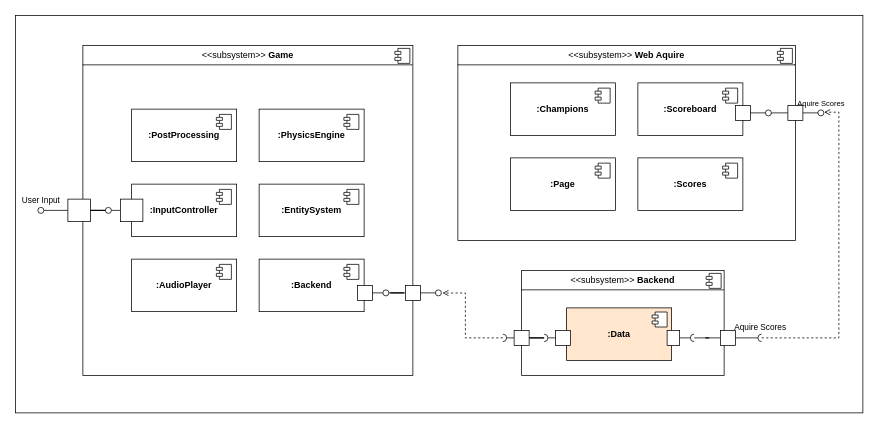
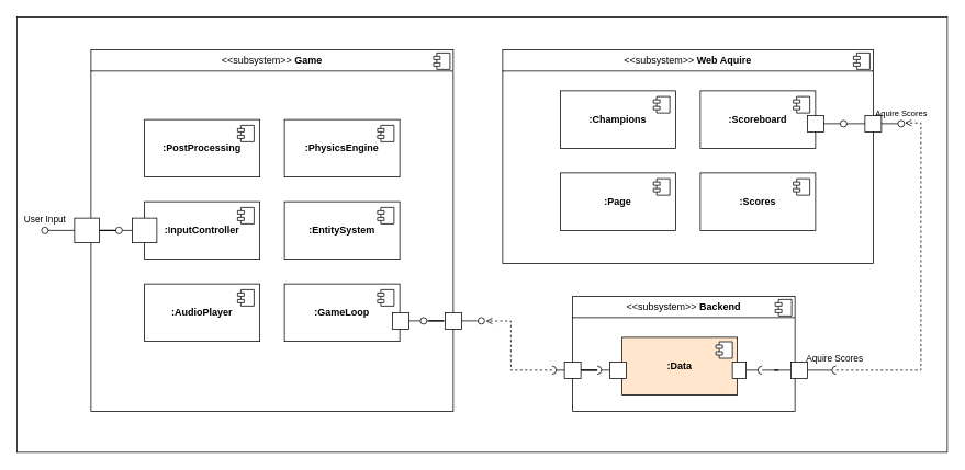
- <mxCell id="41" value="&lt;b&gt;:Backend&lt;/b&gt;" style="html=1;dropTarget=0;whiteSpace=wrap;" parent="30" vertex="1"><mxGeometry x="235" y="285" width="140" height="70" as="geometry" /></mxCell>
+ <mxCell id="41" value="&lt;b&gt;:GameLoop&lt;/b&gt;" style="html=1;dropTarget=0;whiteSpace=wrap;" parent="30" vertex="1"><mxGeometry x="235" y="285" width="140" height="70" as="geometry" /></mxCell>
